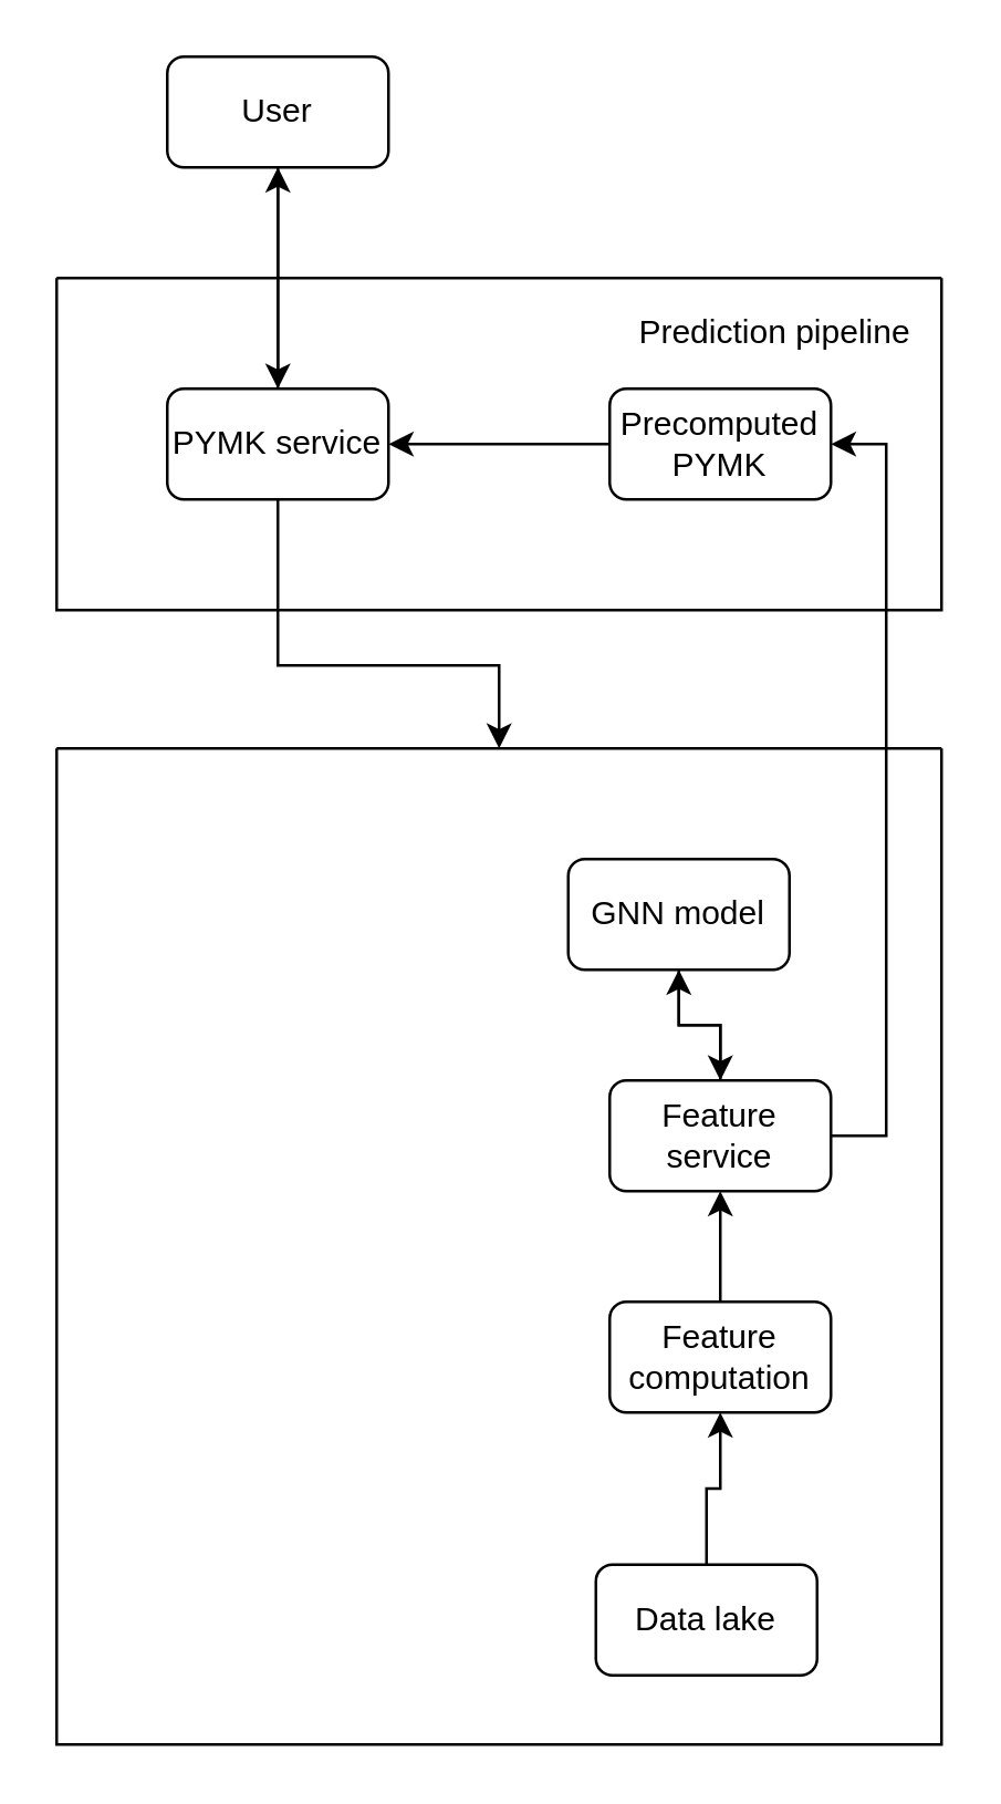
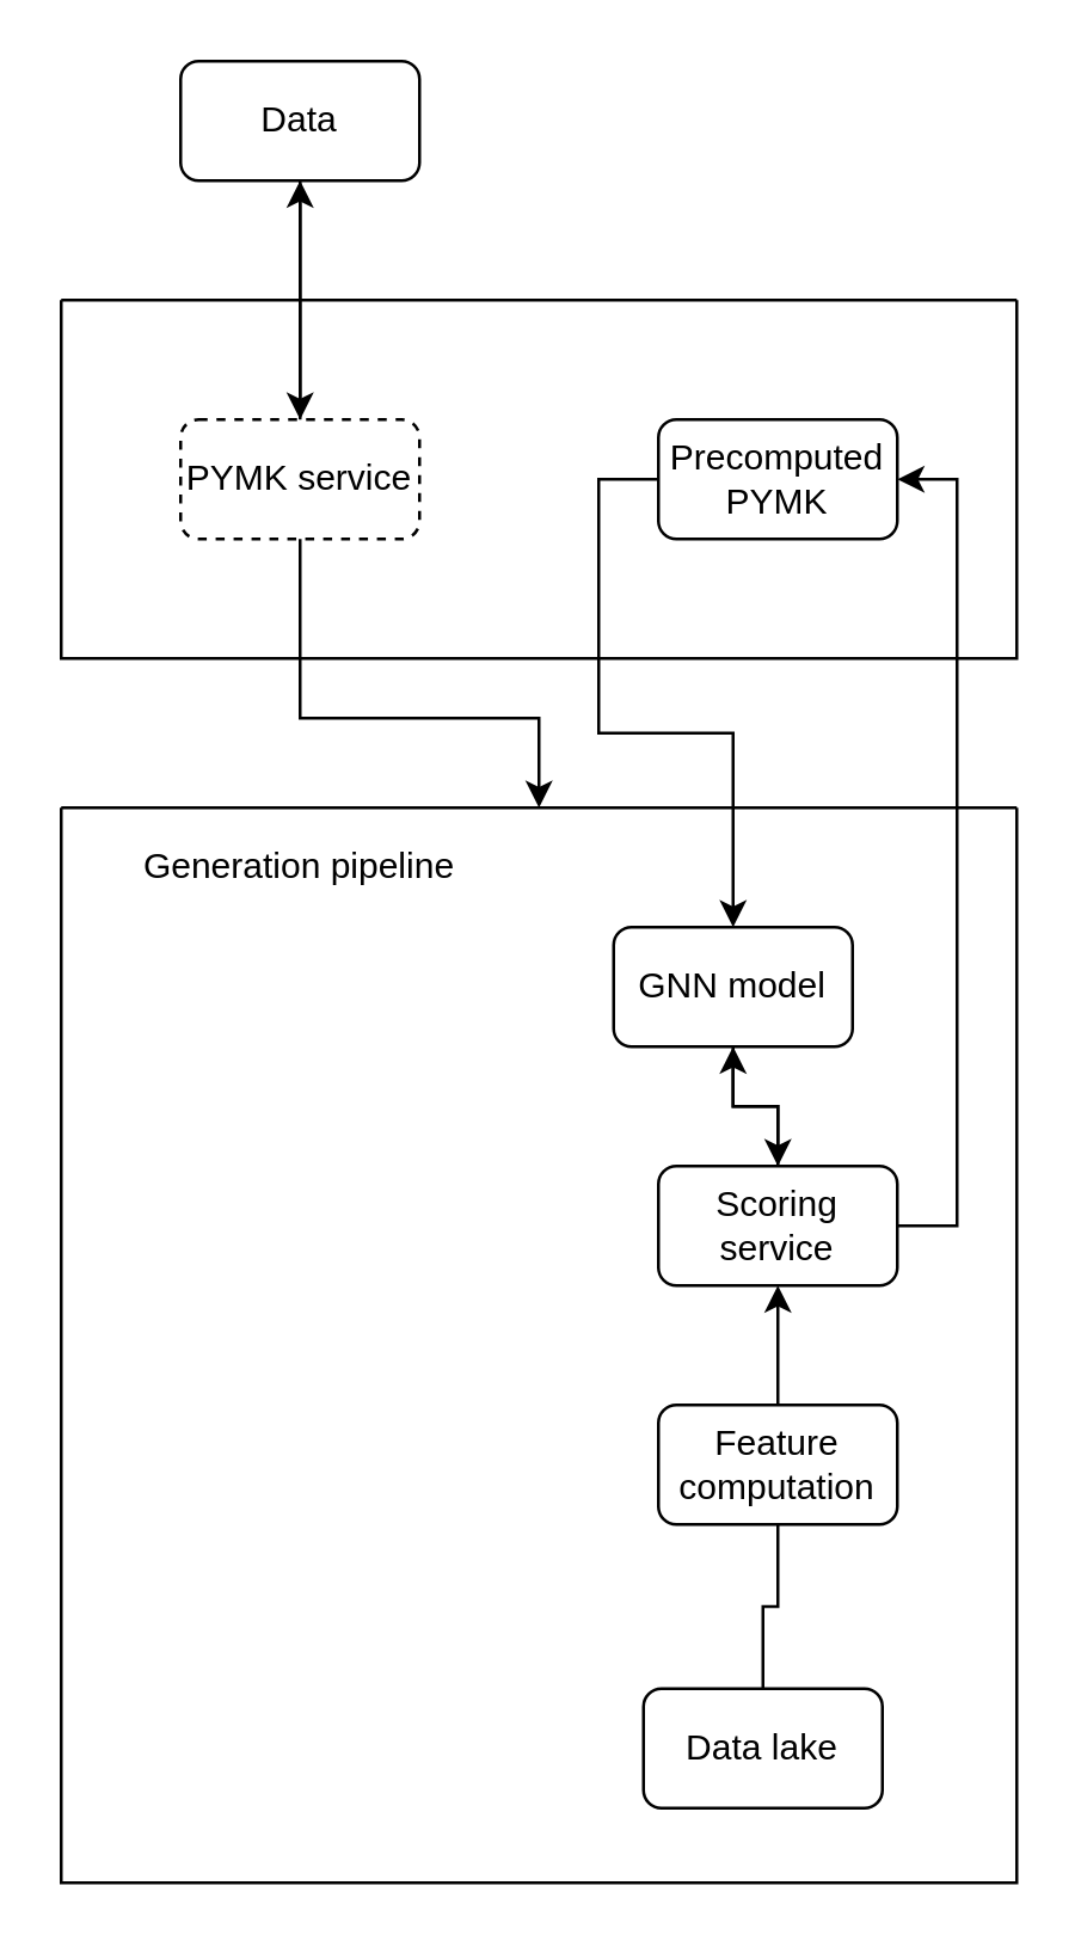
- <mxCell id="18" value="User" style="rounded=1;whiteSpace=wrap;html=1;" parent="1" vertex="1"><mxGeometry x="60" y="20" width="80" height="40" as="geometry" /></mxCell>
+ <mxCell id="18" value="Data" style="rounded=1;whiteSpace=wrap;html=1;" parent="1" vertex="1"><mxGeometry x="60" y="20" width="80" height="40" as="geometry" /></mxCell>
- <mxCell id="6" value="Prediction pipeline" style="text;html=1;align=center;verticalAlign=middle;whiteSpace=wrap;rounded=0;" parent="2" vertex="1"><mxGeometry x="200" width="120" height="40" as="geometry" /></mxCell>
- <mxCell id="5" value="PYMK service" style="rounded=1;whiteSpace=wrap;html=1;" parent="2" vertex="1"><mxGeometry x="40" y="40" width="80" height="40" as="geometry" /></mxCell>
+ <mxCell id="5" value="PYMK service" style="rounded=1;whiteSpace=wrap;html=1;dashed=1;" parent="2" vertex="1"><mxGeometry x="40" y="40" width="80" height="40" as="geometry" /></mxCell>
- <mxCell id="3" style="edgeStyle=orthogonalEdgeStyle;rounded=0;orthogonalLoop=1;jettySize=auto;html=1;exitX=0;exitY=0.5;exitDx=0;exitDy=0;entryX=1;entryY=0.5;entryDx=0;entryDy=0;" parent="2" source="4" target="5" edge="1"><mxGeometry relative="1" as="geometry" /></mxCell>
+ <mxCell id="3" style="edgeStyle=orthogonalEdgeStyle;rounded=0;orthogonalLoop=1;jettySize=auto;html=1;exitX=0;exitY=0.5;exitDx=0;exitDy=0;" parent="2" source="4" target="9" edge="1"><mxGeometry relative="1" as="geometry" /></mxCell>
+ <mxCell id="16" value="Generation pipeline" style="text;html=1;align=center;verticalAlign=middle;whiteSpace=wrap;rounded=0;" parent="7" vertex="1"><mxGeometry width="160" height="40" as="geometry" /></mxCell>
- <mxCell id="11" value="Feature service" style="rounded=1;whiteSpace=wrap;html=1;" parent="7" vertex="1"><mxGeometry x="200" y="120" width="80" height="40" as="geometry" /></mxCell>
+ <mxCell id="11" value="Scoring service" style="rounded=1;whiteSpace=wrap;html=1;" parent="7" vertex="1"><mxGeometry x="200" y="120" width="80" height="40" as="geometry" /></mxCell>
- <mxCell id="14" style="edgeStyle=orthogonalEdgeStyle;rounded=0;orthogonalLoop=1;jettySize=auto;html=1;exitX=0.5;exitY=0;exitDx=0;exitDy=0;entryX=0.5;entryY=1;entryDx=0;entryDy=0;" parent="7" source="15" target="13" edge="1"><mxGeometry relative="1" as="geometry" /></mxCell>
+ <mxCell id="14" style="edgeStyle=orthogonalEdgeStyle;rounded=0;orthogonalLoop=1;jettySize=auto;html=1;exitX=0.5;exitY=0;exitDx=0;exitDy=0;entryX=0.5;entryY=1;entryDx=0;entryDy=0;endArrow=none;" parent="7" source="15" target="13" edge="1"><mxGeometry relative="1" as="geometry" /></mxCell>
